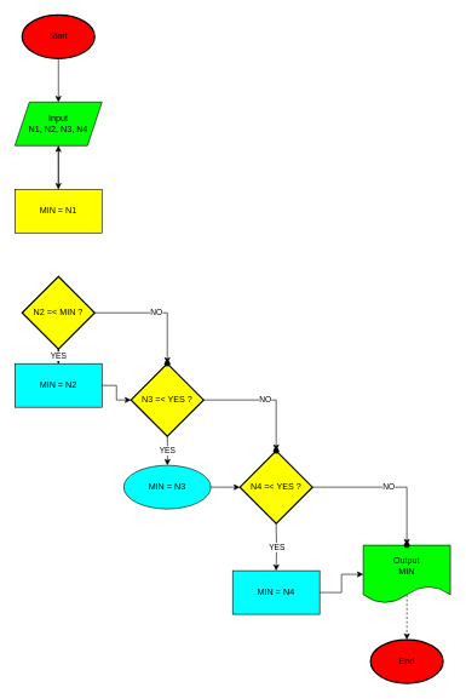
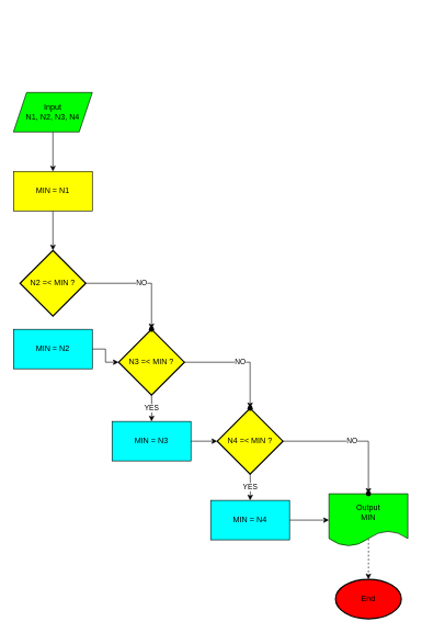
- <mxCell id="3" value="Start" style="strokeWidth=2;html=1;shape=mxgraph.flowchart.start_1;whiteSpace=wrap;fillColor=#FF0000;" parent="1" vertex="1"><mxGeometry x="30" y="20" width="100" height="60" as="geometry" /></mxCell>
- <mxCell id="2" value="" style="edgeStyle=orthogonalEdgeStyle;rounded=0;orthogonalLoop=1;jettySize=auto;html=1;fontColor=#000000;" parent="1" source="3" target="5" edge="1"><mxGeometry relative="1" as="geometry" /></mxCell>
- <mxCell id="12" value="" style="edgeStyle=orthogonalEdgeStyle;rounded=0;orthogonalLoop=1;jettySize=auto;html=1;fontColor=default;" edge="1" parent="1" source="13" target="5"><mxGeometry relative="1" as="geometry" /></mxCell>
+ <mxCell id="12" value="" style="edgeStyle=orthogonalEdgeStyle;rounded=0;orthogonalLoop=1;jettySize=auto;html=1;fontColor=default;" edge="1" parent="1" source="13" target="11"><mxGeometry relative="1" as="geometry" /></mxCell>
- <mxCell id="9" value="YES" style="edgeStyle=orthogonalEdgeStyle;rounded=0;orthogonalLoop=1;jettySize=auto;html=1;fontColor=default;" edge="1" parent="1" source="11" target="15"><mxGeometry relative="1" as="geometry" /></mxCell>
- <mxCell id="17" value="N3 =&amp;lt; YES ?" style="strokeWidth=2;html=1;shape=mxgraph.flowchart.decision;whiteSpace=wrap;labelBackgroundColor=none;fontColor=default;fillColor=#FFFF00;" vertex="1" parent="1"><mxGeometry x="180" y="500" width="100" height="100" as="geometry" /></mxCell>
+ <mxCell id="17" value="N3 =&amp;lt; MIN ?" style="strokeWidth=2;html=1;shape=mxgraph.flowchart.decision;whiteSpace=wrap;labelBackgroundColor=none;fontColor=default;fillColor=#FFFF00;" vertex="1" parent="1"><mxGeometry x="180" y="500" width="100" height="100" as="geometry" /></mxCell>
- <mxCell id="20" value="MIN = N3" style="ellipse;whiteSpace=wrap;html=1;fillColor=#00FFFF;" vertex="1" parent="1"><mxGeometry x="170" y="640" width="120" height="60" as="geometry" /></mxCell>
+ <mxCell id="20" value="MIN = N3" style="rounded=0;whiteSpace=wrap;html=1;fillColor=#00FFFF;" vertex="1" parent="1"><mxGeometry x="170" y="640" width="120" height="60" as="geometry" /></mxCell>
- <mxCell id="22" value="N4 =&amp;lt; YES ?" style="strokeWidth=2;html=1;shape=mxgraph.flowchart.decision;whiteSpace=wrap;labelBackgroundColor=none;fontColor=default;fillColor=#FFFF00;" vertex="1" parent="1"><mxGeometry x="330" y="620" width="100" height="100" as="geometry" /></mxCell>
+ <mxCell id="22" value="N4 =&amp;lt; MIN ?" style="strokeWidth=2;html=1;shape=mxgraph.flowchart.decision;whiteSpace=wrap;labelBackgroundColor=none;fontColor=default;fillColor=#FFFF00;" vertex="1" parent="1"><mxGeometry x="330" y="620" width="100" height="100" as="geometry" /></mxCell>
- <mxCell id="27" value="MIN = N4" style="rounded=0;whiteSpace=wrap;html=1;fillColor=#00FFFF;" vertex="1" parent="1"><mxGeometry x="320" y="785" width="120" height="60" as="geometry" /></mxCell>
+ <mxCell id="27" value="MIN = N4" style="rounded=0;whiteSpace=wrap;html=1;fillColor=#00FFFF;" vertex="1" parent="1"><mxGeometry x="320" y="760" width="120" height="60" as="geometry" /></mxCell>
